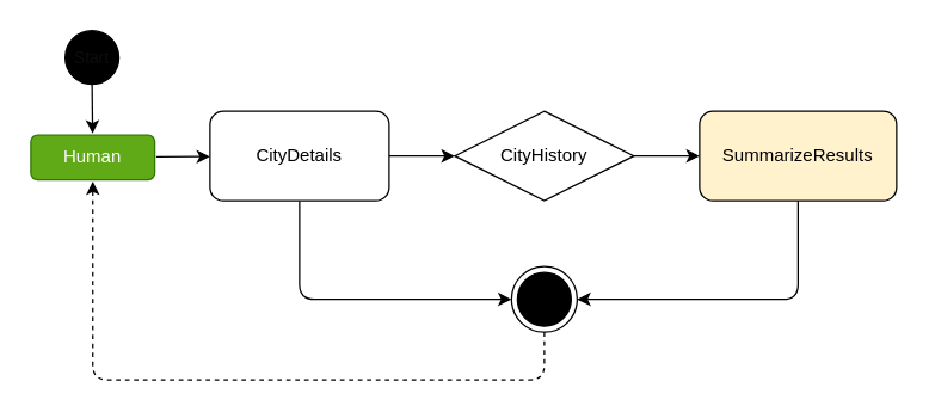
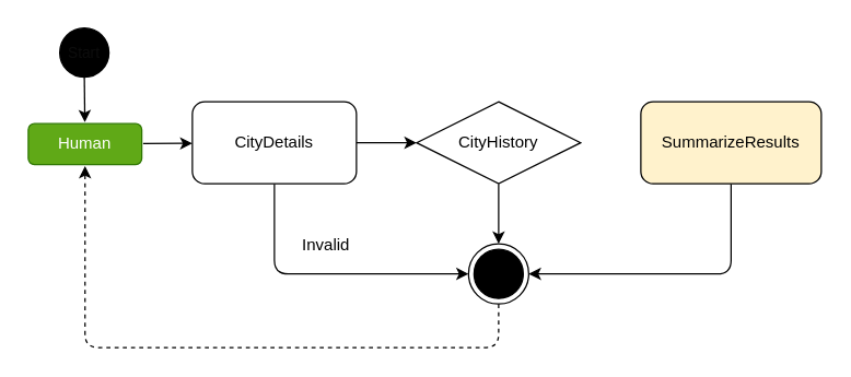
- <mxCell id="5" value="" style="edgeStyle=none;html=1;entryX=0;entryY=0.5;entryDx=0;entryDy=0;" parent="1" source="6" target="13" edge="1"><mxGeometry relative="1" as="geometry" /></mxCell>
+ <mxCell id="5" value="" style="edgeStyle=none;html=1;" parent="1" source="6" target="11" edge="1"><mxGeometry relative="1" as="geometry" /></mxCell>
+ <mxCell id="14" value="Invalid" style="text;html=1;strokeColor=none;fillColor=none;align=center;verticalAlign=middle;whiteSpace=wrap;rounded=0;" parent="1" vertex="1"><mxGeometry x="208" y="164" width="60" height="30" as="geometry" /></mxCell>
